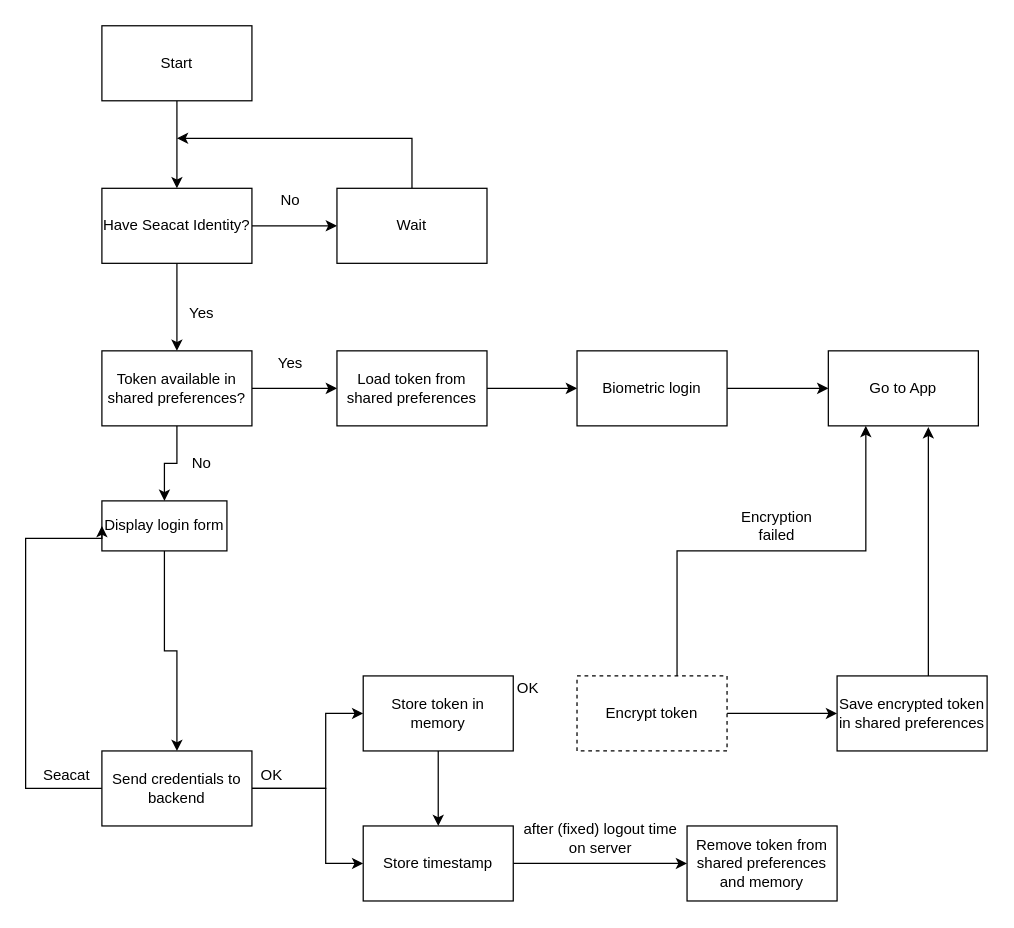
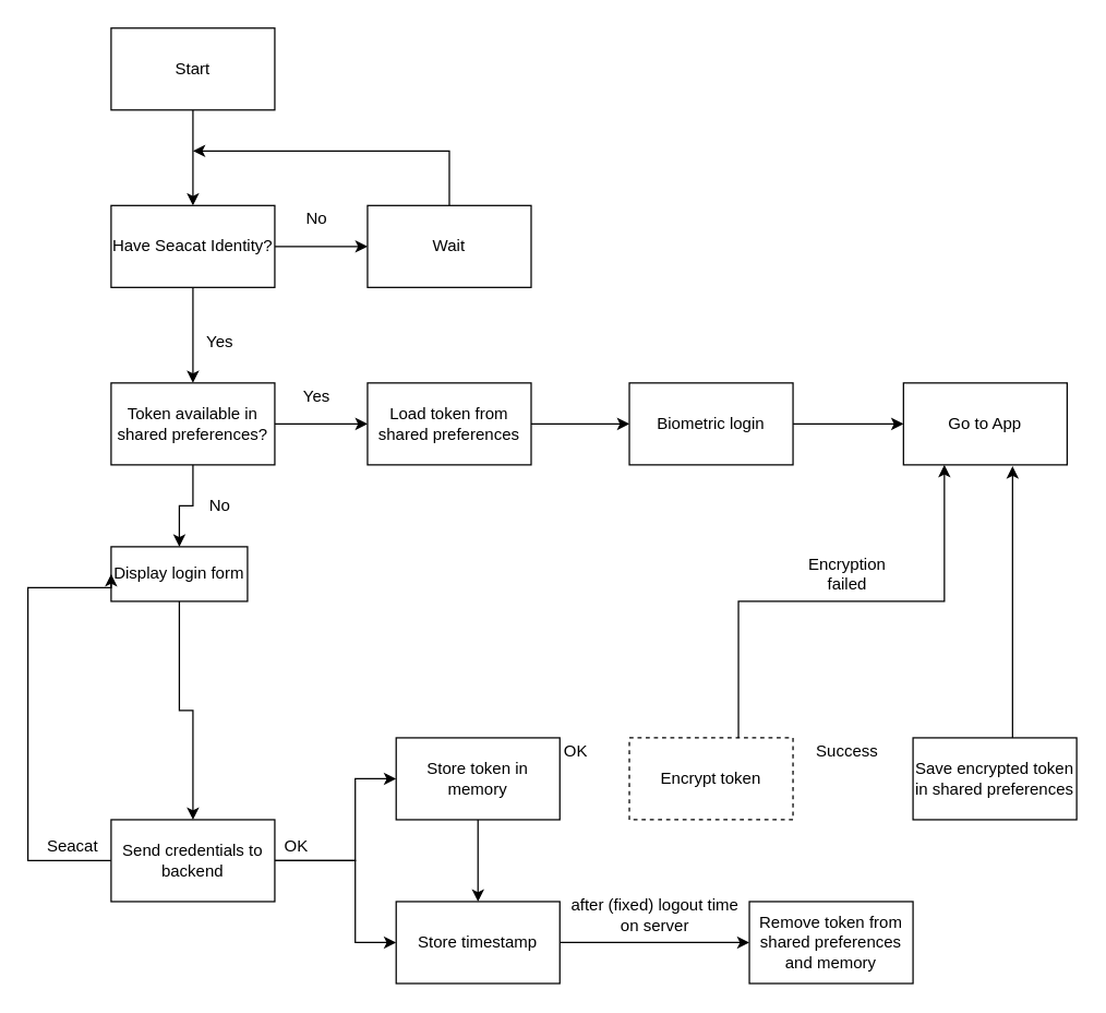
+ <mxCell id="37" value="Success" style="text;html=1;strokeColor=none;fillColor=none;align=center;verticalAlign=middle;whiteSpace=wrap;rounded=0;" parent="1" vertex="1"><mxGeometry x="601" y="540" width="40" height="20" as="geometry" /></mxCell>
- <mxCell id="25" value="" style="edgeStyle=orthogonalEdgeStyle;rounded=0;orthogonalLoop=1;jettySize=auto;html=1;" parent="1" source="26" target="28" edge="1"><mxGeometry relative="1" as="geometry" /></mxCell>
